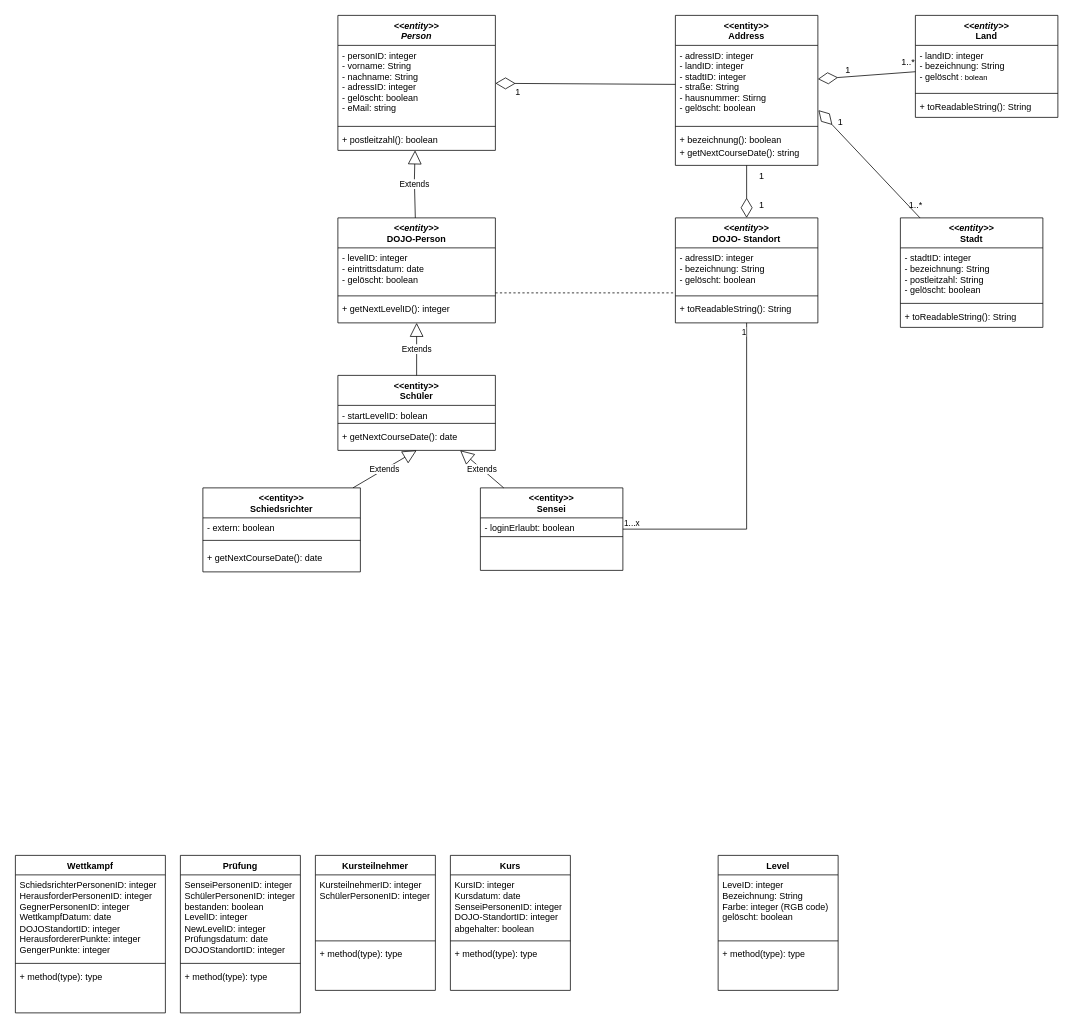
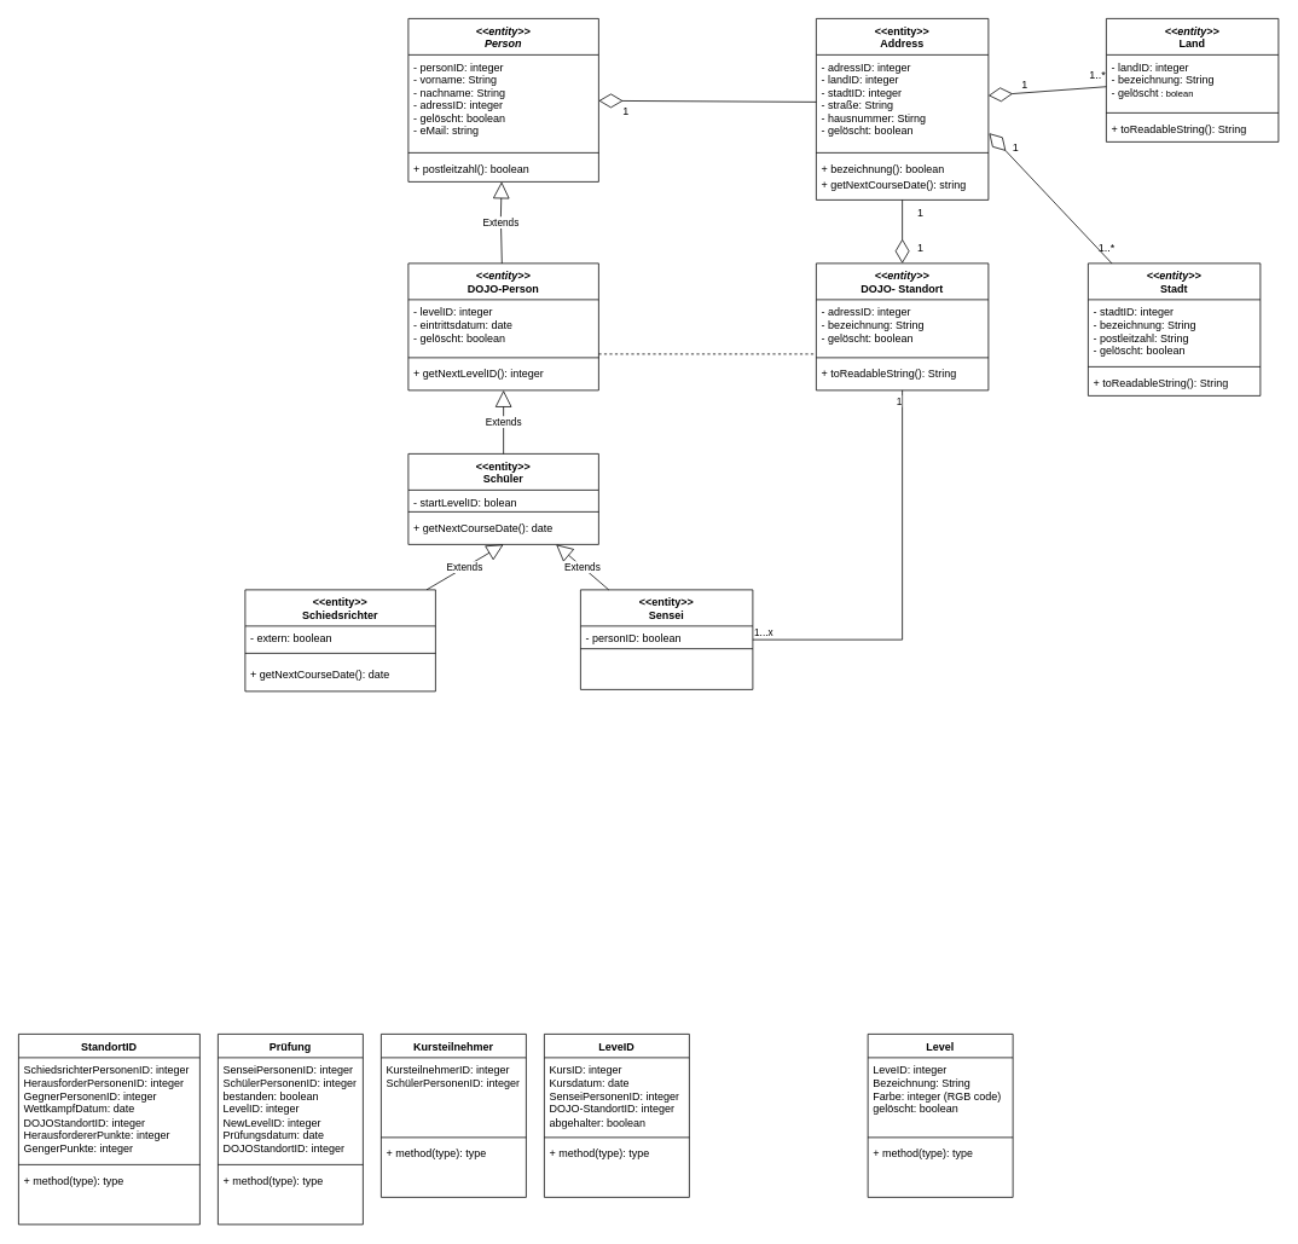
- <mxCell id="11" value="- loginErlaubt: boolean" style="text;align=left;verticalAlign=top;spacingLeft=4;spacingRight=4;overflow=hidden;rotatable=0;points=[[0,0.5],[1,0.5]];portConstraint=eastwest;" parent="10" vertex="1"><mxGeometry y="40" width="190" height="20" as="geometry" /></mxCell>
+ <mxCell id="11" value="- personID: boolean" style="text;align=left;verticalAlign=top;spacingLeft=4;spacingRight=4;overflow=hidden;rotatable=0;points=[[0,0.5],[1,0.5]];portConstraint=eastwest;" parent="10" vertex="1"><mxGeometry y="40" width="190" height="20" as="geometry" /></mxCell>
- <mxCell id="50" value="Wettkampf" style="swimlane;fontStyle=1;align=center;verticalAlign=top;childLayout=stackLayout;horizontal=1;startSize=26;horizontalStack=0;resizeParent=1;resizeParentMax=0;resizeLast=0;collapsible=1;marginBottom=0;whiteSpace=wrap;html=1;" parent="1" vertex="1"><mxGeometry x="20" y="1140" width="200" height="210" as="geometry" /></mxCell>
+ <mxCell id="50" value="StandortID" style="swimlane;fontStyle=1;align=center;verticalAlign=top;childLayout=stackLayout;horizontal=1;startSize=26;horizontalStack=0;resizeParent=1;resizeParentMax=0;resizeLast=0;collapsible=1;marginBottom=0;whiteSpace=wrap;html=1;" parent="1" vertex="1"><mxGeometry x="20" y="1140" width="200" height="210" as="geometry" /></mxCell>
- <mxCell id="38" value="Kurs" style="swimlane;fontStyle=1;align=center;verticalAlign=top;childLayout=stackLayout;horizontal=1;startSize=26;horizontalStack=0;resizeParent=1;resizeParentMax=0;resizeLast=0;collapsible=1;marginBottom=0;whiteSpace=wrap;html=1;" parent="1" vertex="1"><mxGeometry x="600" y="1140" width="160" height="180" as="geometry" /></mxCell>
+ <mxCell id="38" value="LeveID" style="swimlane;fontStyle=1;align=center;verticalAlign=top;childLayout=stackLayout;horizontal=1;startSize=26;horizontalStack=0;resizeParent=1;resizeParentMax=0;resizeLast=0;collapsible=1;marginBottom=0;whiteSpace=wrap;html=1;" parent="1" vertex="1"><mxGeometry x="600" y="1140" width="160" height="180" as="geometry" /></mxCell>
